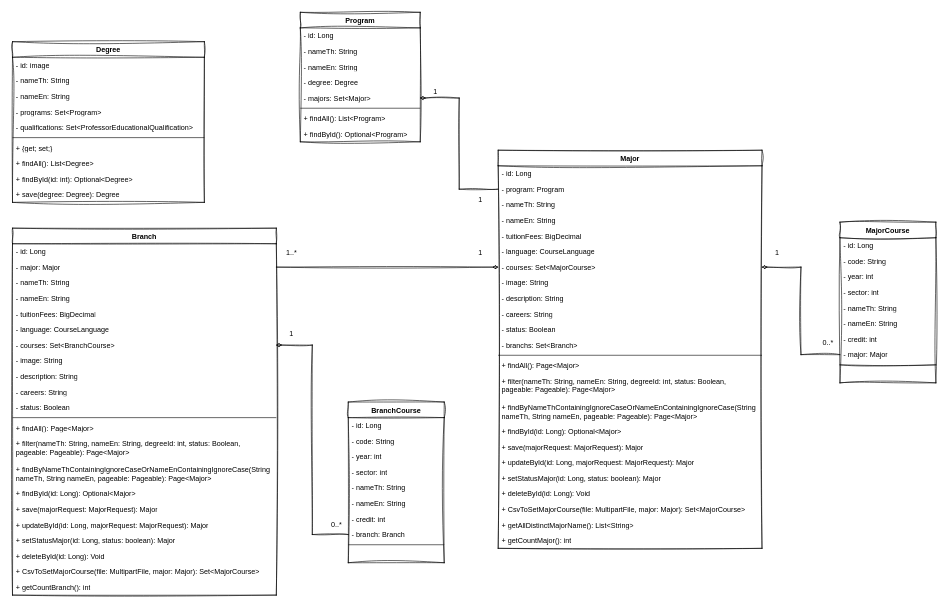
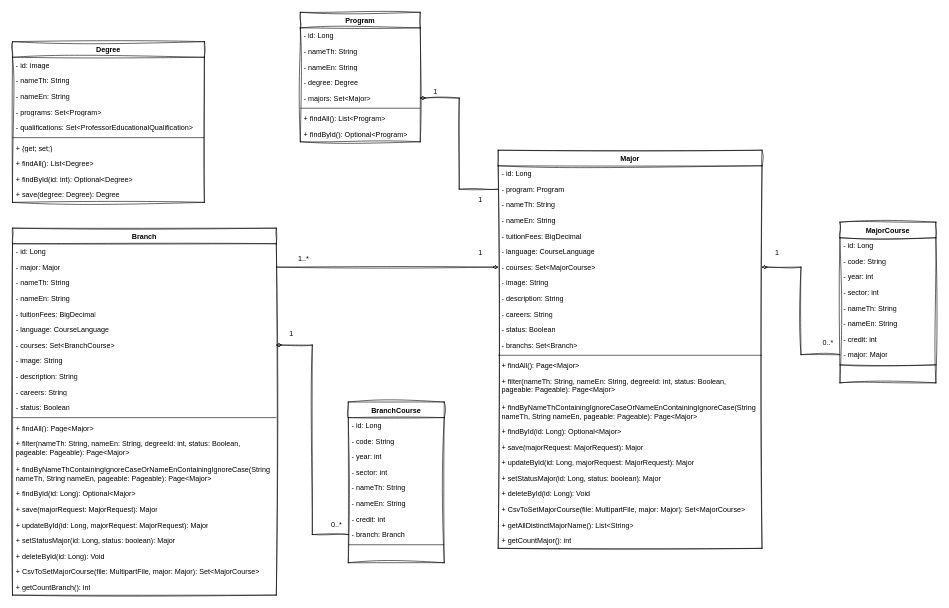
- <mxCell id="103" value="1..*" style="text;html=1;align=center;verticalAlign=middle;resizable=0;points=[];autosize=1;strokeColor=none;fillColor=none;" parent="1" vertex="1"><mxGeometry x="465" y="407" width="40" height="30" as="geometry" /></mxCell>
+ <mxCell id="103" value="1..*" style="text;html=1;align=center;verticalAlign=middle;resizable=0;points=[];autosize=1;strokeColor=none;fillColor=none;" parent="1" vertex="1"><mxGeometry x="485" y="417" width="40" height="30" as="geometry" /></mxCell>
